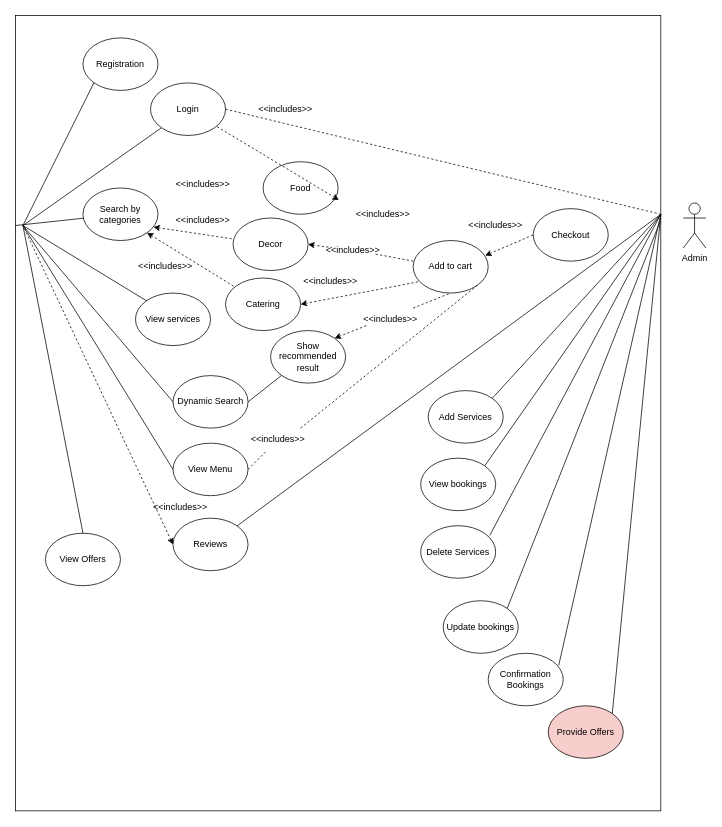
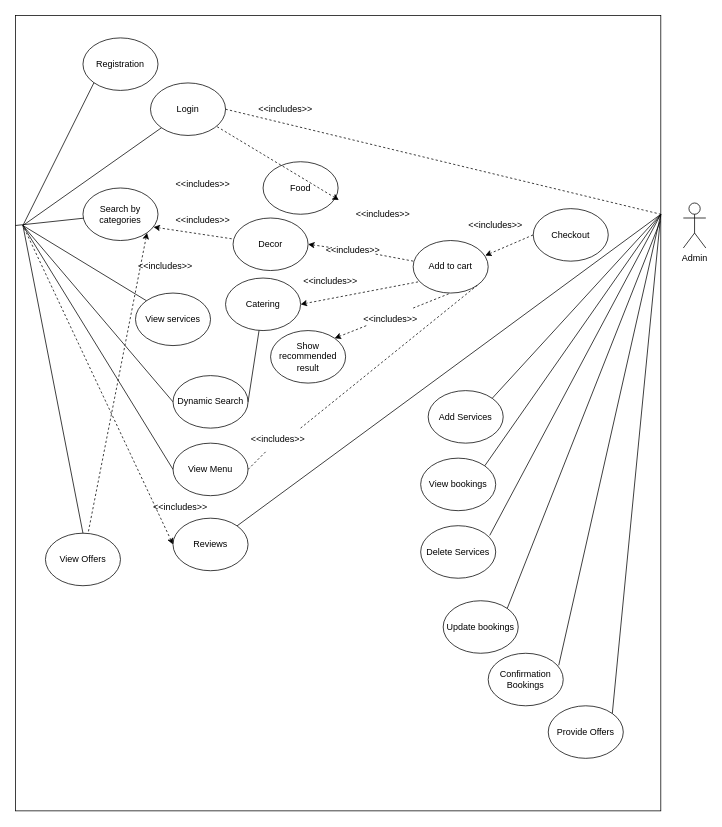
- <mxCell id="24" value="" style="endArrow=none;dashed=1;html=1;rounded=0;exitX=1;exitY=1;exitDx=0;exitDy=0;startArrow=classic;startFill=1;" parent="1" source="11" target="12" edge="1"><mxGeometry width="50" height="50" relative="1" as="geometry"><mxPoint x="280" y="450" as="sourcePoint" /><mxPoint x="330" y="400" as="targetPoint" /></mxGeometry></mxCell>
+ <mxCell id="24" value="" style="endArrow=none;dashed=1;html=1;rounded=0;exitX=1;exitY=1;exitDx=0;exitDy=0;startArrow=classic;startFill=1;" parent="1" source="11" target="61" edge="1"><mxGeometry width="50" height="50" relative="1" as="geometry"><mxPoint x="280" y="450" as="sourcePoint" /><mxPoint x="330" y="400" as="targetPoint" /></mxGeometry></mxCell>
- <mxCell id="54" value="" style="endArrow=none;html=1;rounded=0;exitX=1;exitY=0.5;exitDx=0;exitDy=0;entryX=0;entryY=1;entryDx=0;entryDy=0;" edge="1" parent="1" source="25" target="53"><mxGeometry width="50" height="50" relative="1" as="geometry"><mxPoint x="310" y="630" as="sourcePoint" /><mxPoint x="360" y="580" as="targetPoint" /></mxGeometry></mxCell>
+ <mxCell id="54" value="" style="endArrow=none;html=1;rounded=0;exitX=1;exitY=0.5;exitDx=0;exitDy=0;" edge="1" parent="1" source="25" target="12"><mxGeometry width="50" height="50" relative="1" as="geometry"><mxPoint x="310" y="630" as="sourcePoint" /><mxPoint x="360" y="580" as="targetPoint" /></mxGeometry></mxCell>
- <mxCell id="57" value="Provide Offers" style="ellipse;whiteSpace=wrap;html=1;fillColor=#f8cecc;" vertex="1" parent="1"><mxGeometry x="730" y="940" width="100" height="70" as="geometry" /></mxCell>
+ <mxCell id="57" value="Provide Offers" style="ellipse;whiteSpace=wrap;html=1;" vertex="1" parent="1"><mxGeometry x="730" y="940" width="100" height="70" as="geometry" /></mxCell>
